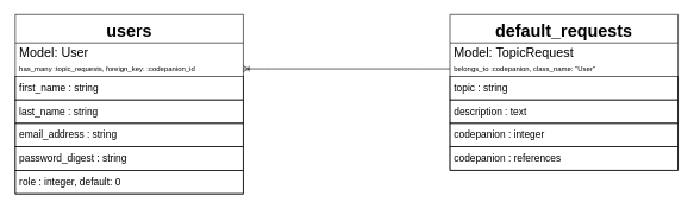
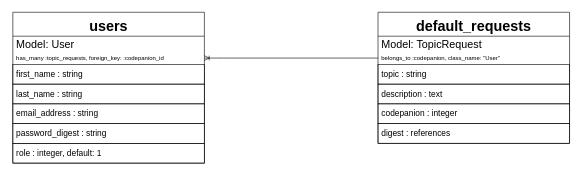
- <mxCell id="9" value="codepanion : references" style="text;strokeColor=#000000;fillColor=none;align=left;verticalAlign=middle;spacingLeft=4;spacingRight=4;overflow=hidden;rotatable=0;points=[[0,0.5],[1,0.5]];portConstraint=eastwest;fontSize=14;spacingBottom=2;" parent="3" vertex="1"><mxGeometry y="186" width="320" height="33" as="geometry" /></mxCell>
+ <mxCell id="9" value="digest : references" style="text;strokeColor=#000000;fillColor=none;align=left;verticalAlign=middle;spacingLeft=4;spacingRight=4;overflow=hidden;rotatable=0;points=[[0,0.5],[1,0.5]];portConstraint=eastwest;fontSize=14;spacingBottom=2;" parent="3" vertex="1"><mxGeometry y="186" width="320" height="33" as="geometry" /></mxCell>
- <mxCell id="17" value="role : integer, default: 0" style="text;strokeColor=#000000;fillColor=none;align=left;verticalAlign=middle;spacingLeft=4;spacingRight=4;overflow=hidden;rotatable=0;points=[[0,0.5],[1,0.5]];portConstraint=eastwest;fontSize=14;spacingBottom=2;" parent="10" vertex="1"><mxGeometry y="219" width="320" height="33" as="geometry" /></mxCell>
+ <mxCell id="17" value="role : integer, default: 1" style="text;strokeColor=#000000;fillColor=none;align=left;verticalAlign=middle;spacingLeft=4;spacingRight=4;overflow=hidden;rotatable=0;points=[[0,0.5],[1,0.5]];portConstraint=eastwest;fontSize=14;spacingBottom=2;" parent="10" vertex="1"><mxGeometry y="219" width="320" height="33" as="geometry" /></mxCell>
